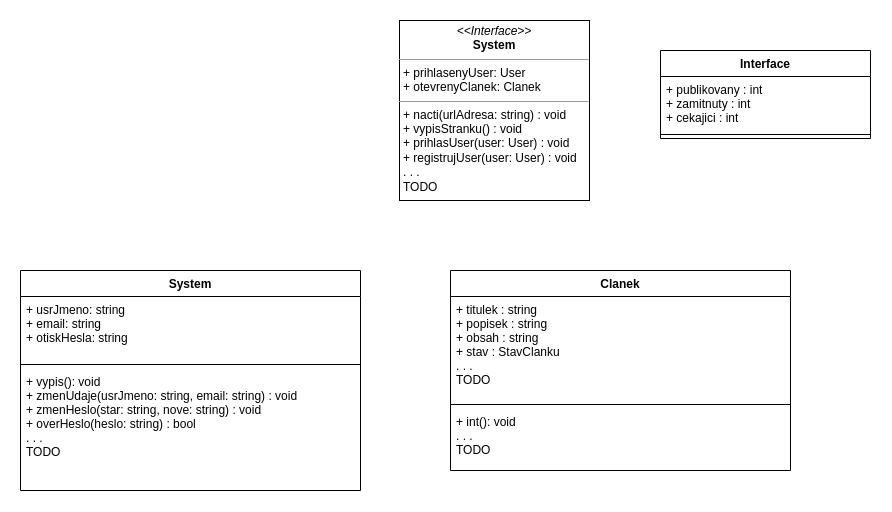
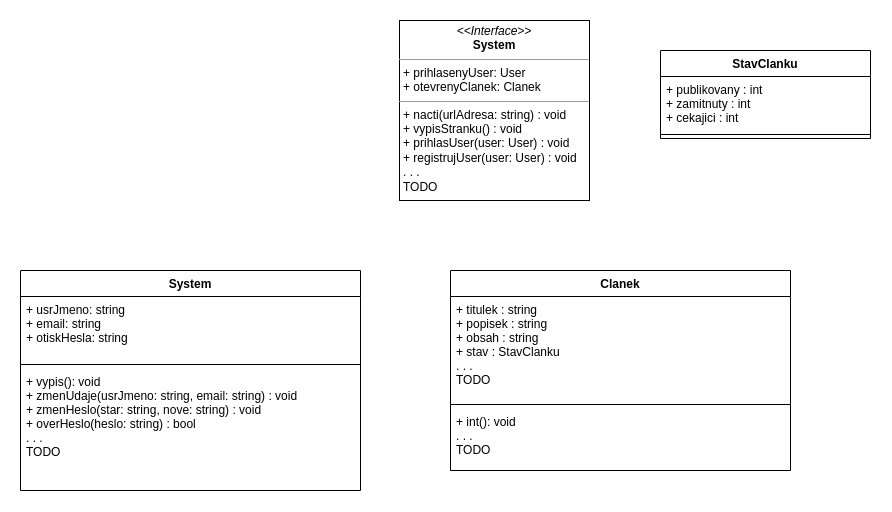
- <mxCell id="11" value="Interface" style="swimlane;fontStyle=1;align=center;verticalAlign=top;childLayout=stackLayout;horizontal=1;startSize=26;horizontalStack=0;resizeParent=1;resizeParentMax=0;resizeLast=0;collapsible=1;marginBottom=0;" vertex="1" parent="1"><mxGeometry x="660" y="50" width="210" height="88" as="geometry" /></mxCell>
+ <mxCell id="11" value="StavClanku" style="swimlane;fontStyle=1;align=center;verticalAlign=top;childLayout=stackLayout;horizontal=1;startSize=26;horizontalStack=0;resizeParent=1;resizeParentMax=0;resizeLast=0;collapsible=1;marginBottom=0;" vertex="1" parent="1"><mxGeometry x="660" y="50" width="210" height="88" as="geometry" /></mxCell>
